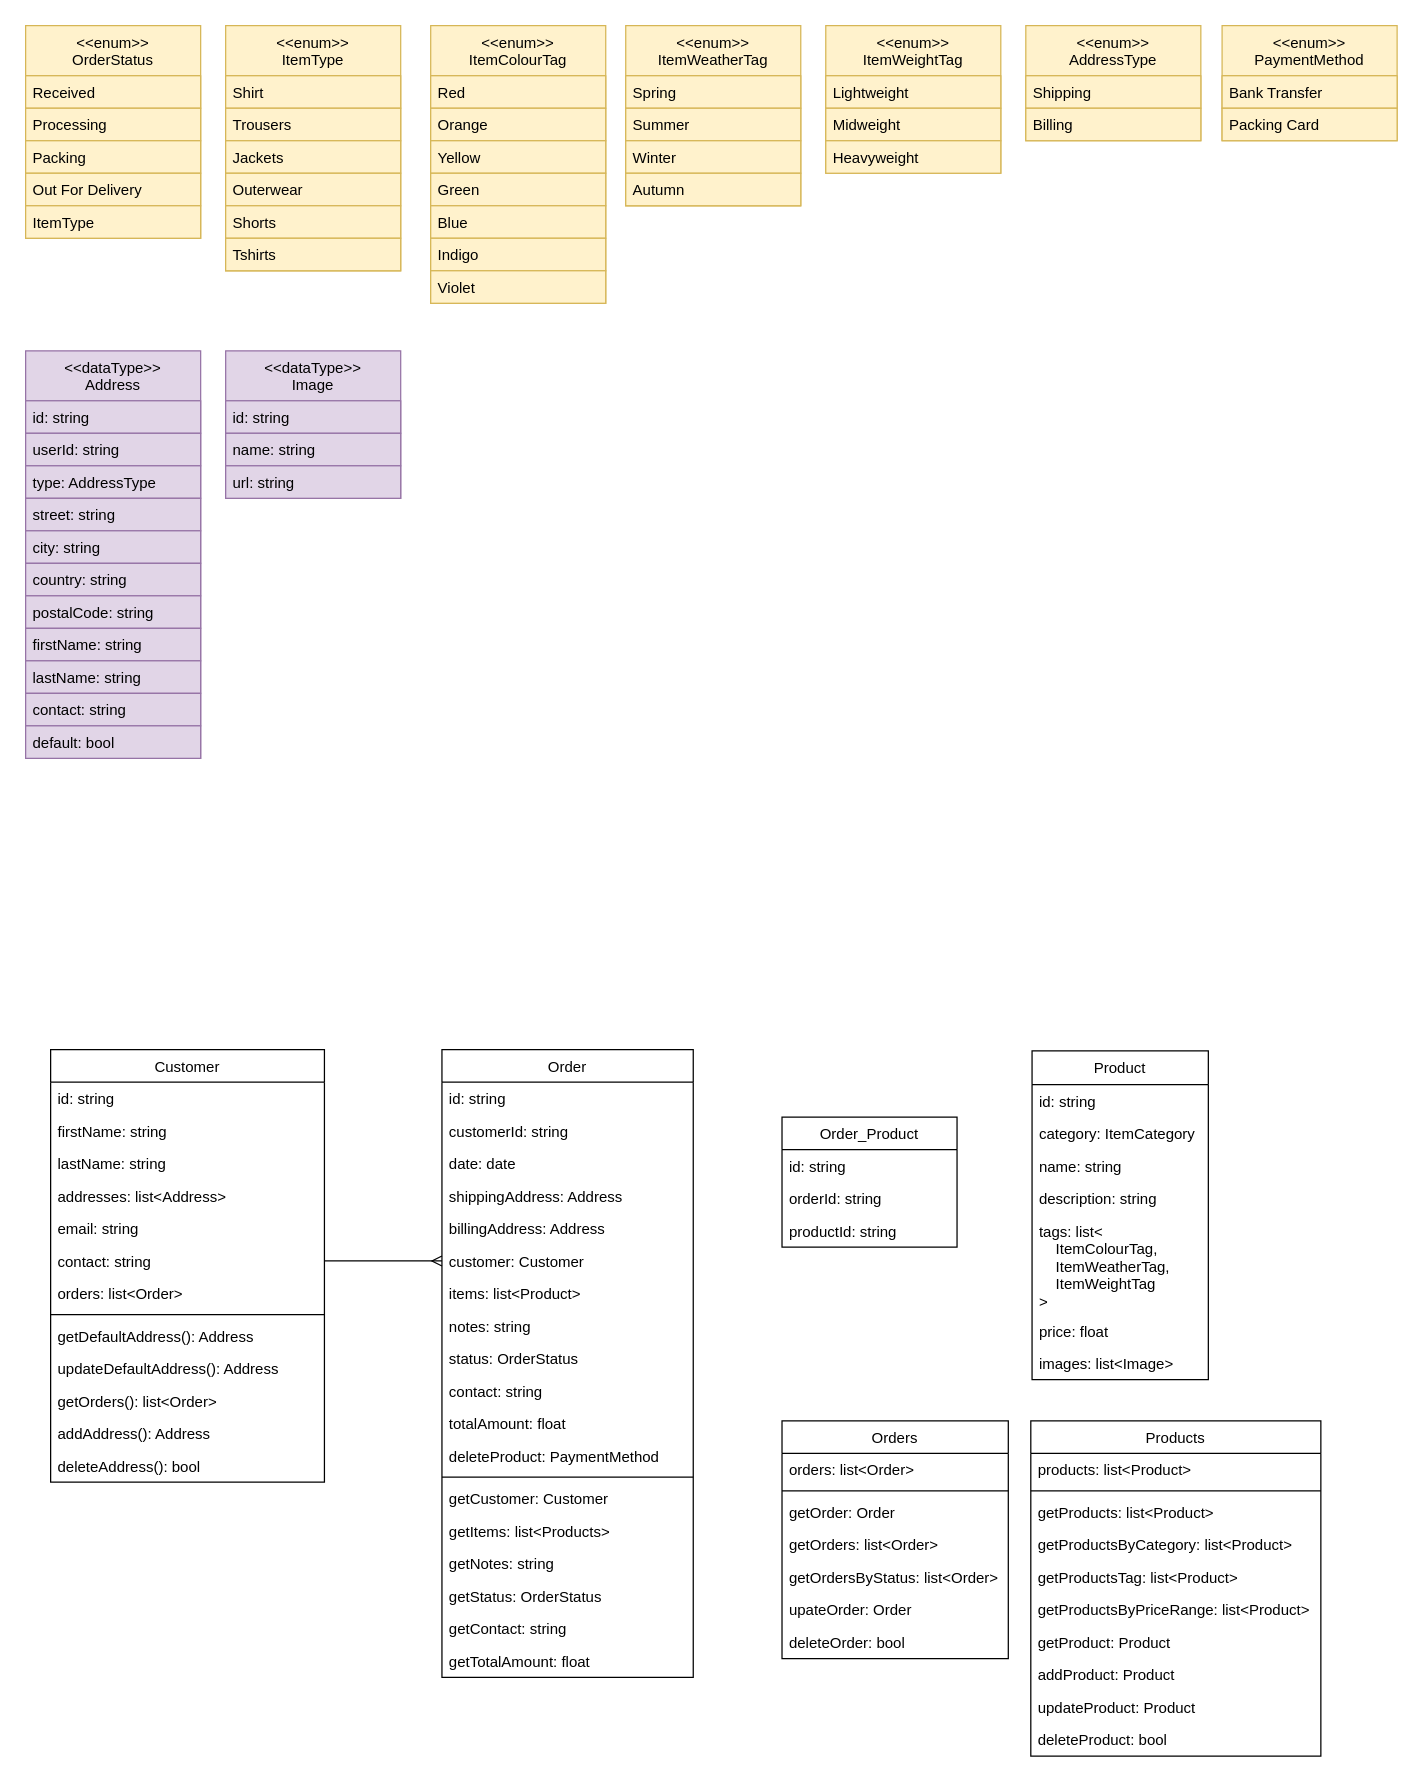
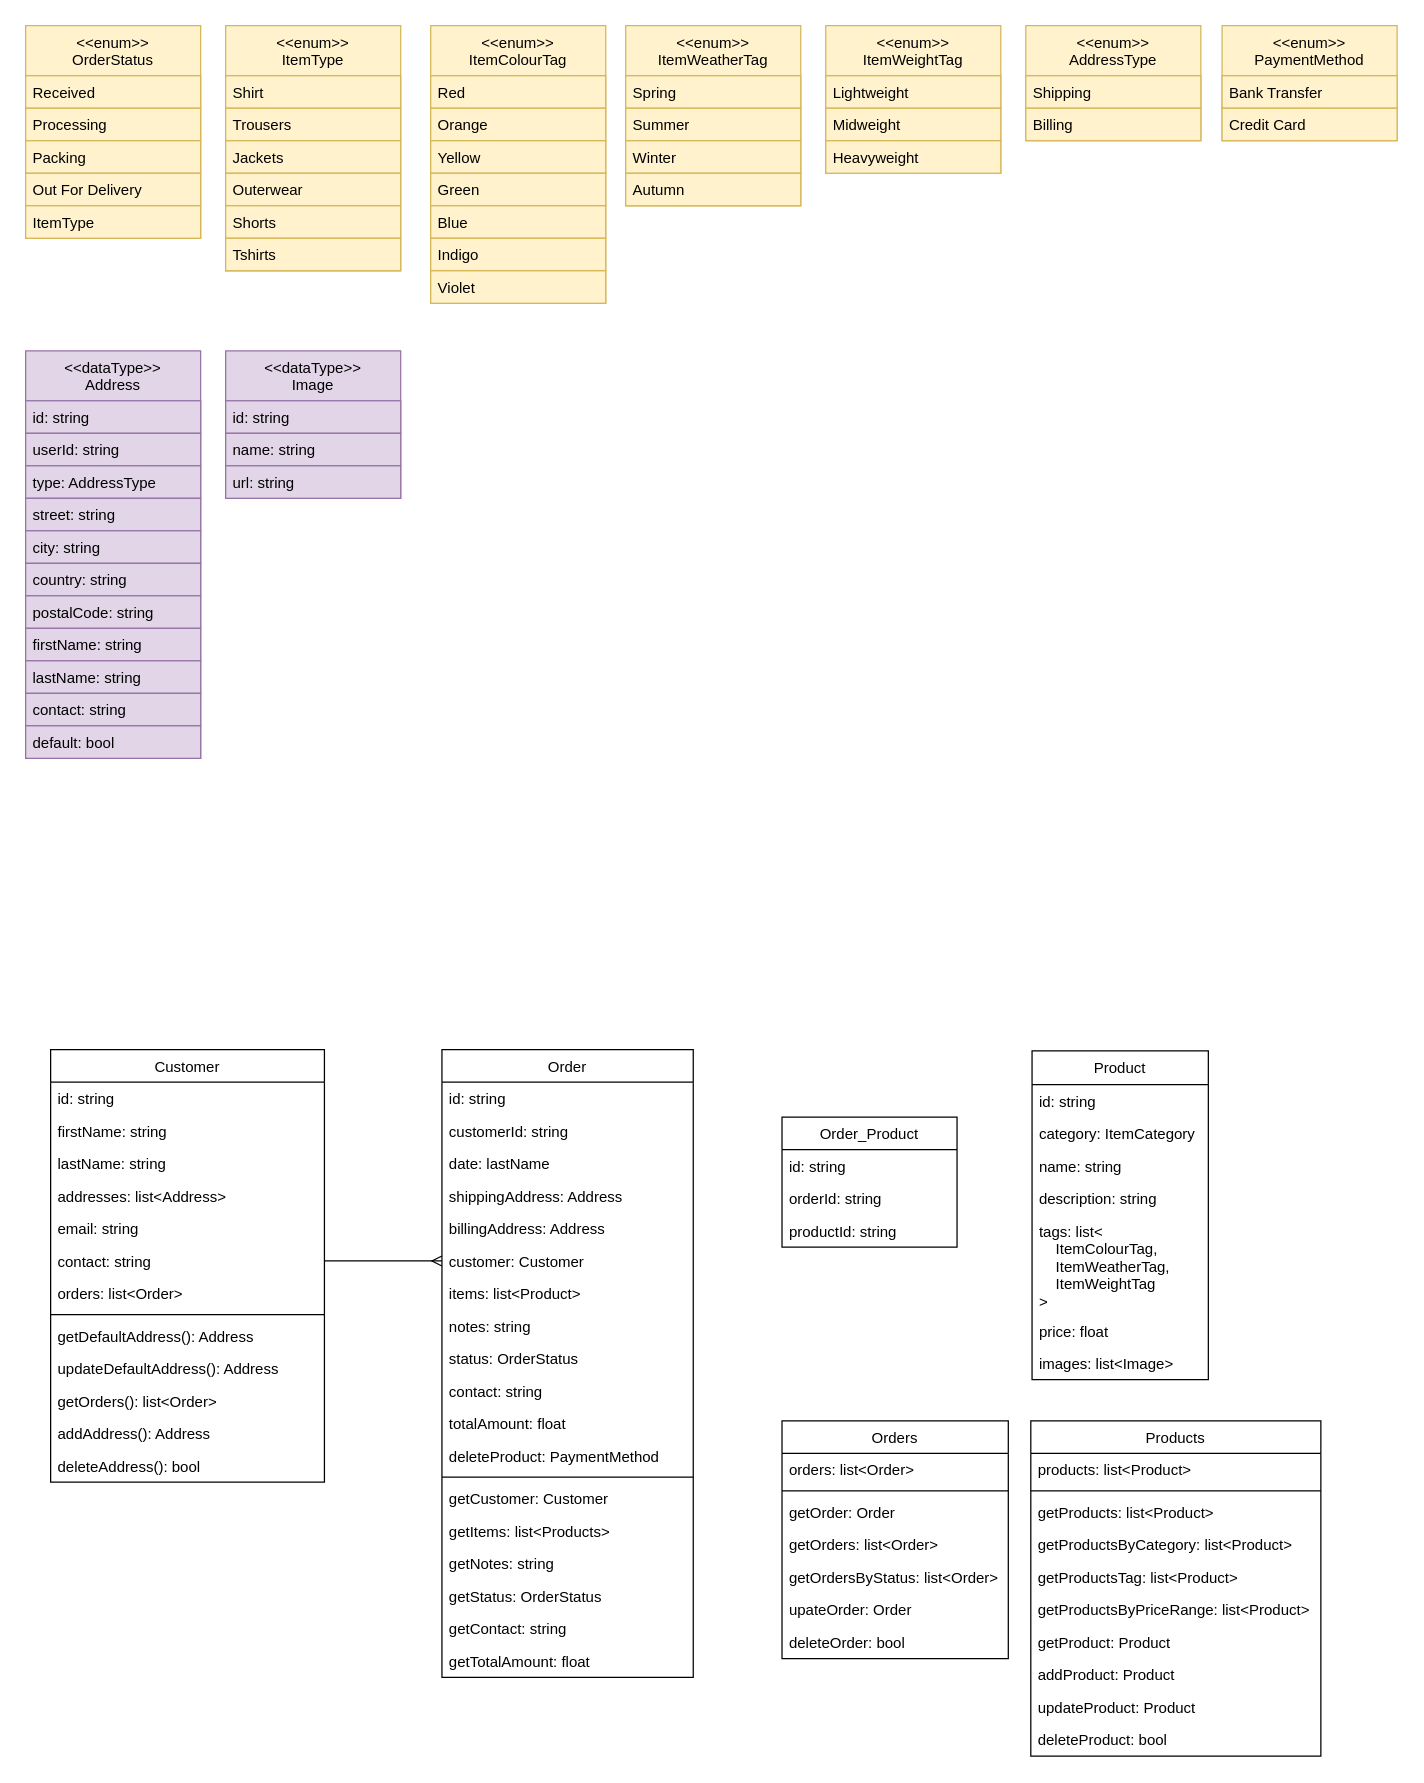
- <mxCell id="119" value="Packing Card" style="text;strokeColor=#d6b656;fillColor=#fff2cc;align=left;verticalAlign=top;spacingLeft=4;spacingRight=4;overflow=hidden;rotatable=0;points=[[0,0.5],[1,0.5]];portConstraint=eastwest;" vertex="1" parent="117"><mxGeometry y="66" width="140" height="26" as="geometry" /></mxCell>
+ <mxCell id="119" value="Credit Card" style="text;strokeColor=#d6b656;fillColor=#fff2cc;align=left;verticalAlign=top;spacingLeft=4;spacingRight=4;overflow=hidden;rotatable=0;points=[[0,0.5],[1,0.5]];portConstraint=eastwest;" vertex="1" parent="117"><mxGeometry y="66" width="140" height="26" as="geometry" /></mxCell>
- <mxCell id="31" value="date: date" style="text;strokeColor=none;fillColor=none;align=left;verticalAlign=top;spacingLeft=4;spacingRight=4;overflow=hidden;rotatable=0;points=[[0,0.5],[1,0.5]];portConstraint=eastwest;" vertex="1" parent="28"><mxGeometry y="78" width="201" height="26" as="geometry" /></mxCell>
+ <mxCell id="31" value="date: lastName" style="text;strokeColor=none;fillColor=none;align=left;verticalAlign=top;spacingLeft=4;spacingRight=4;overflow=hidden;rotatable=0;points=[[0,0.5],[1,0.5]];portConstraint=eastwest;" vertex="1" parent="28"><mxGeometry y="78" width="201" height="26" as="geometry" /></mxCell>
